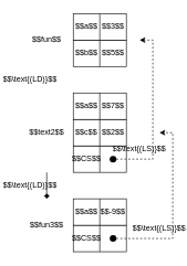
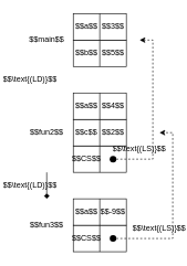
- <mxCell id="6" value="$$fun$$" style="text;html=1;strokeColor=none;fillColor=none;align=center;verticalAlign=middle;whiteSpace=wrap;rounded=0;" parent="1" vertex="1"><mxGeometry x="30" y="20" width="80" height="80" as="geometry" /></mxCell>
+ <mxCell id="6" value="$$main$$" style="text;html=1;strokeColor=none;fillColor=none;align=center;verticalAlign=middle;whiteSpace=wrap;rounded=0;" parent="1" vertex="1"><mxGeometry x="30" y="20" width="80" height="80" as="geometry" /></mxCell>
- <mxCell id="27" value="$$7$$" style="text;html=1;strokeColor=none;fillColor=none;align=center;verticalAlign=middle;whiteSpace=wrap;rounded=0;" parent="1" vertex="1"><mxGeometry x="150" y="140" width="40" height="40" as="geometry" /></mxCell>
+ <mxCell id="27" value="$$4$$" style="text;html=1;strokeColor=none;fillColor=none;align=center;verticalAlign=middle;whiteSpace=wrap;rounded=0;" parent="1" vertex="1"><mxGeometry x="150" y="140" width="40" height="40" as="geometry" /></mxCell>
- <mxCell id="11" value="$$text2$$" style="text;html=1;strokeColor=none;fillColor=none;align=center;verticalAlign=middle;whiteSpace=wrap;rounded=0;" parent="1" vertex="1"><mxGeometry x="30" y="140" width="80" height="120" as="geometry" /></mxCell>
+ <mxCell id="11" value="$$fun2$$" style="text;html=1;strokeColor=none;fillColor=none;align=center;verticalAlign=middle;whiteSpace=wrap;rounded=0;" parent="1" vertex="1"><mxGeometry x="30" y="140" width="80" height="120" as="geometry" /></mxCell>
